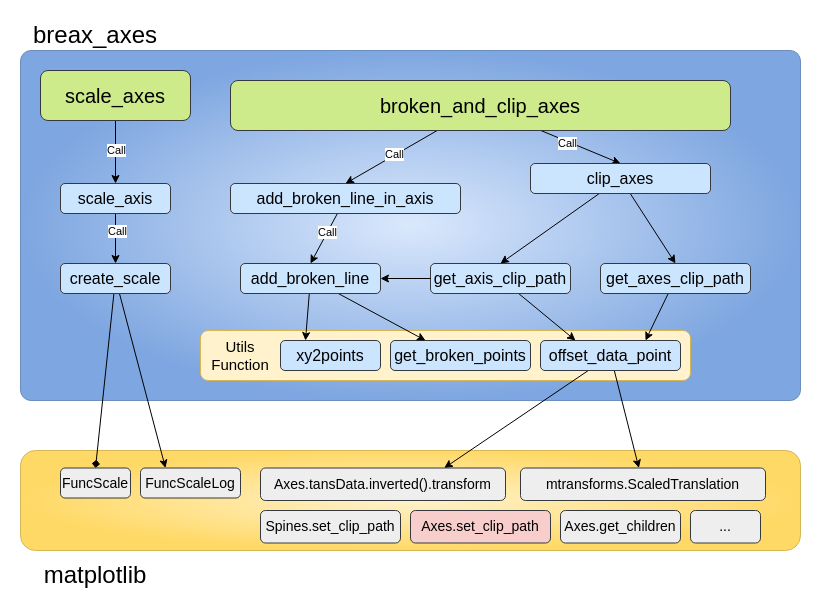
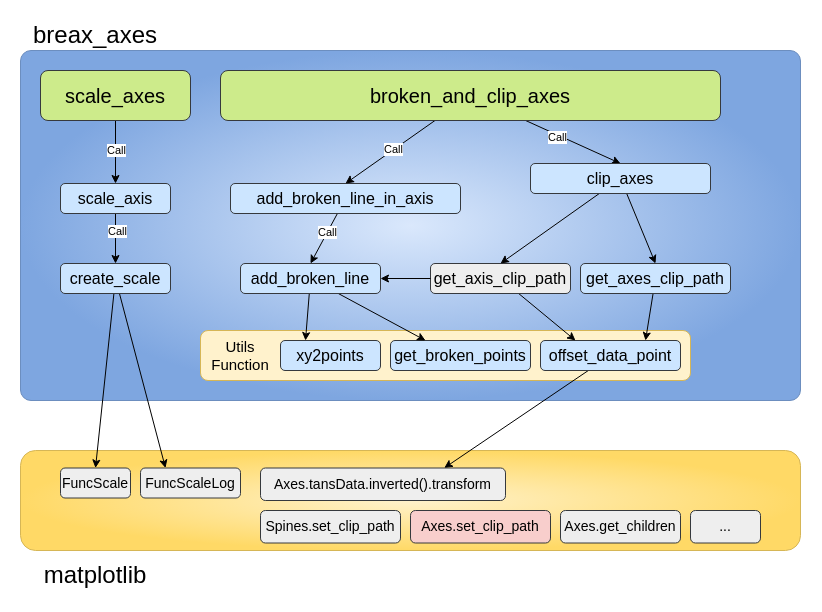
- <mxCell id="32" value="&lt;font style=&quot;font-size: 20px;&quot;&gt;broken_and_clip_axes&lt;/font&gt;" style="rounded=1;whiteSpace=wrap;html=1;fillColor=#cdeb8b;strokeColor=#36393d;" vertex="1" parent="1"><mxGeometry x="230" y="80" width="500" height="50" as="geometry" /></mxCell>
+ <mxCell id="32" value="&lt;font style=&quot;font-size: 20px;&quot;&gt;broken_and_clip_axes&lt;/font&gt;" style="rounded=1;whiteSpace=wrap;html=1;fillColor=#cdeb8b;strokeColor=#36393d;" vertex="1" parent="1"><mxGeometry x="220" y="70" width="500" height="50" as="geometry" /></mxCell>
- <mxCell id="25" value="&lt;span style=&quot;font-size: 16px;&quot;&gt;get_axis_clip_path&lt;/span&gt;" style="rounded=1;whiteSpace=wrap;html=1;fillColor=#cce5ff;strokeColor=#36393d;" vertex="1" parent="1"><mxGeometry x="430" y="263" width="140" height="30" as="geometry" /></mxCell>
+ <mxCell id="25" value="&lt;span style=&quot;font-size: 16px;&quot;&gt;get_axis_clip_path&lt;/span&gt;" style="rounded=1;whiteSpace=wrap;html=1;fillColor=#eeeeee;strokeColor=#36393d;" vertex="1" parent="1"><mxGeometry x="430" y="263" width="140" height="30" as="geometry" /></mxCell>
- <mxCell id="27" value="&lt;span style=&quot;font-size: 16px;&quot;&gt;get_axes_clip_path&lt;/span&gt;" style="rounded=1;whiteSpace=wrap;html=1;fillColor=#cce5ff;strokeColor=#36393d;" vertex="1" parent="1"><mxGeometry x="600" y="263" width="150" height="30" as="geometry" /></mxCell>
+ <mxCell id="27" value="&lt;span style=&quot;font-size: 16px;&quot;&gt;get_axes_clip_path&lt;/span&gt;" style="rounded=1;whiteSpace=wrap;html=1;fillColor=#cce5ff;strokeColor=#36393d;" vertex="1" parent="1"><mxGeometry x="580" y="263" width="150" height="30" as="geometry" /></mxCell>
- <mxCell id="15" style="edgeStyle=none;html=1;" edge="1" parent="1" source="17" target="43"><mxGeometry relative="1" as="geometry" /></mxCell>
- <mxCell id="5" style="edgeStyle=none;html=1;entryX=0.5;entryY=0;entryDx=0;entryDy=0;endArrow=diamond;" edge="1" parent="1" source="7" target="36"><mxGeometry relative="1" as="geometry" /></mxCell>
+ <mxCell id="5" style="edgeStyle=none;html=1;entryX=0.5;entryY=0;entryDx=0;entryDy=0;" edge="1" parent="1" source="7" target="36"><mxGeometry relative="1" as="geometry" /></mxCell>
- <mxCell id="43" value="mtransforms.ScaledTranslation" style="rounded=1;whiteSpace=wrap;html=1;fillColor=#eeeeee;strokeColor=#36393d;fontSize=14;" vertex="1" parent="1"><mxGeometry x="520" y="467.5" width="245" height="32.5" as="geometry" /></mxCell>
